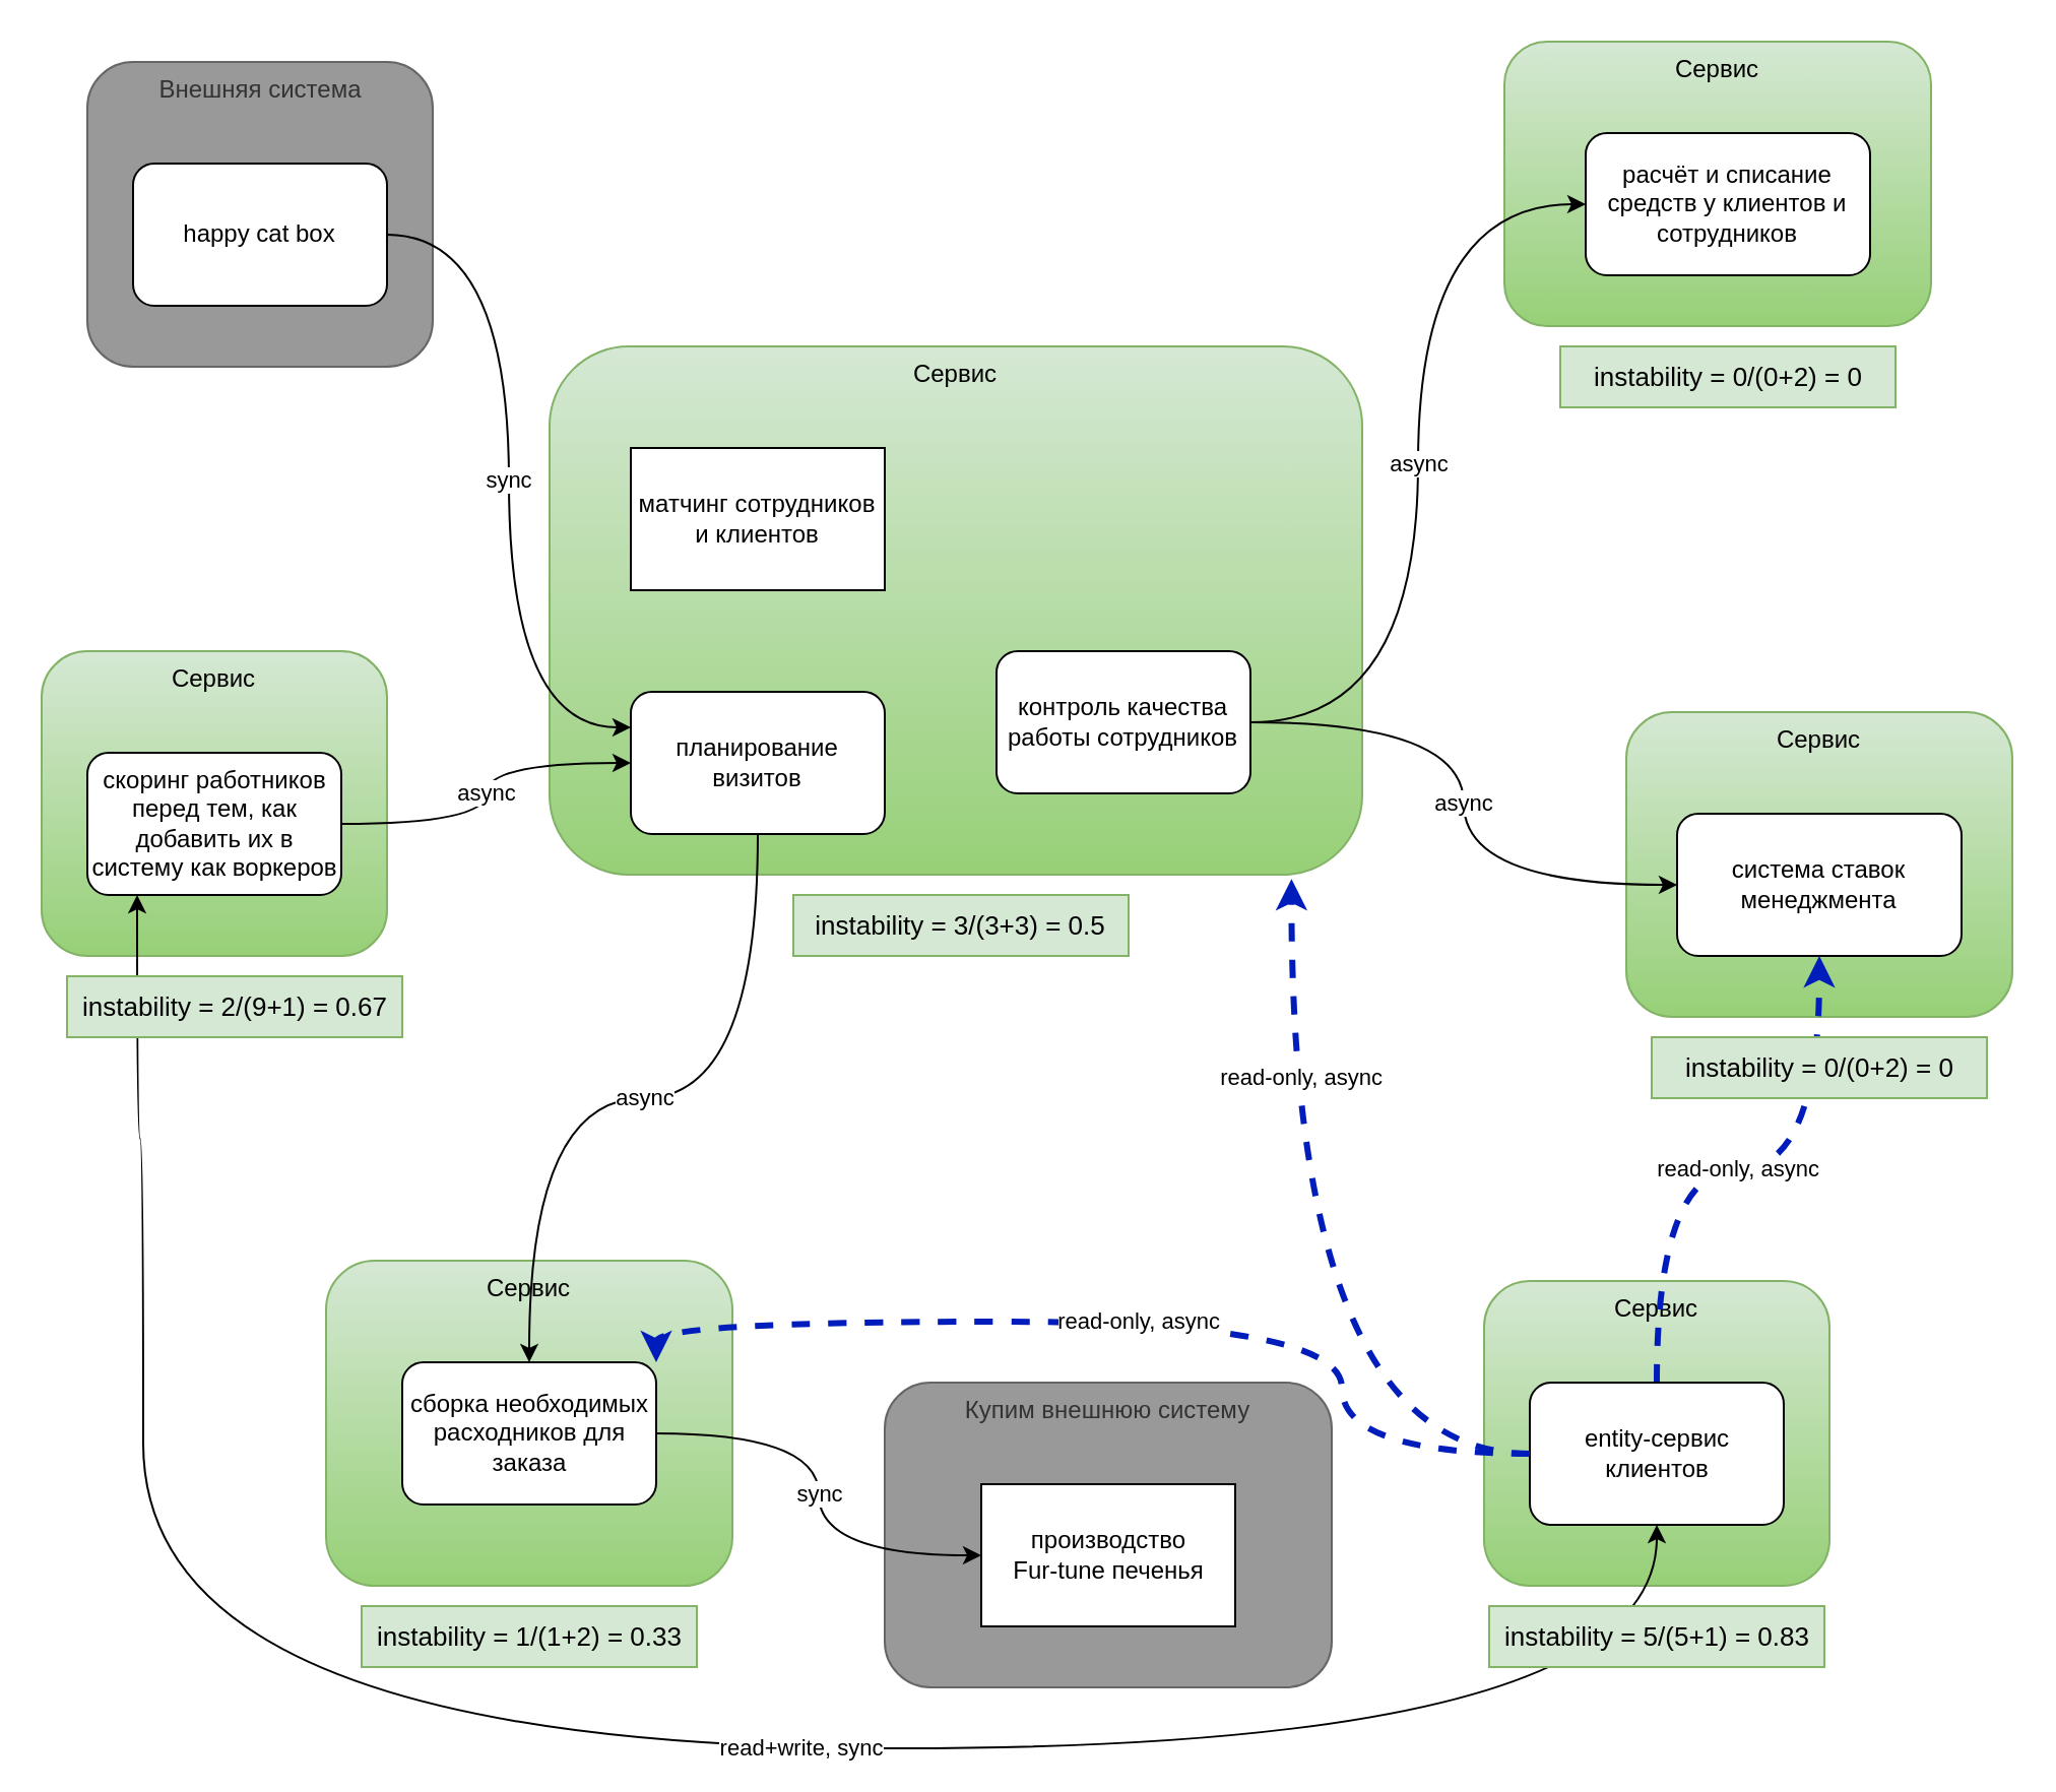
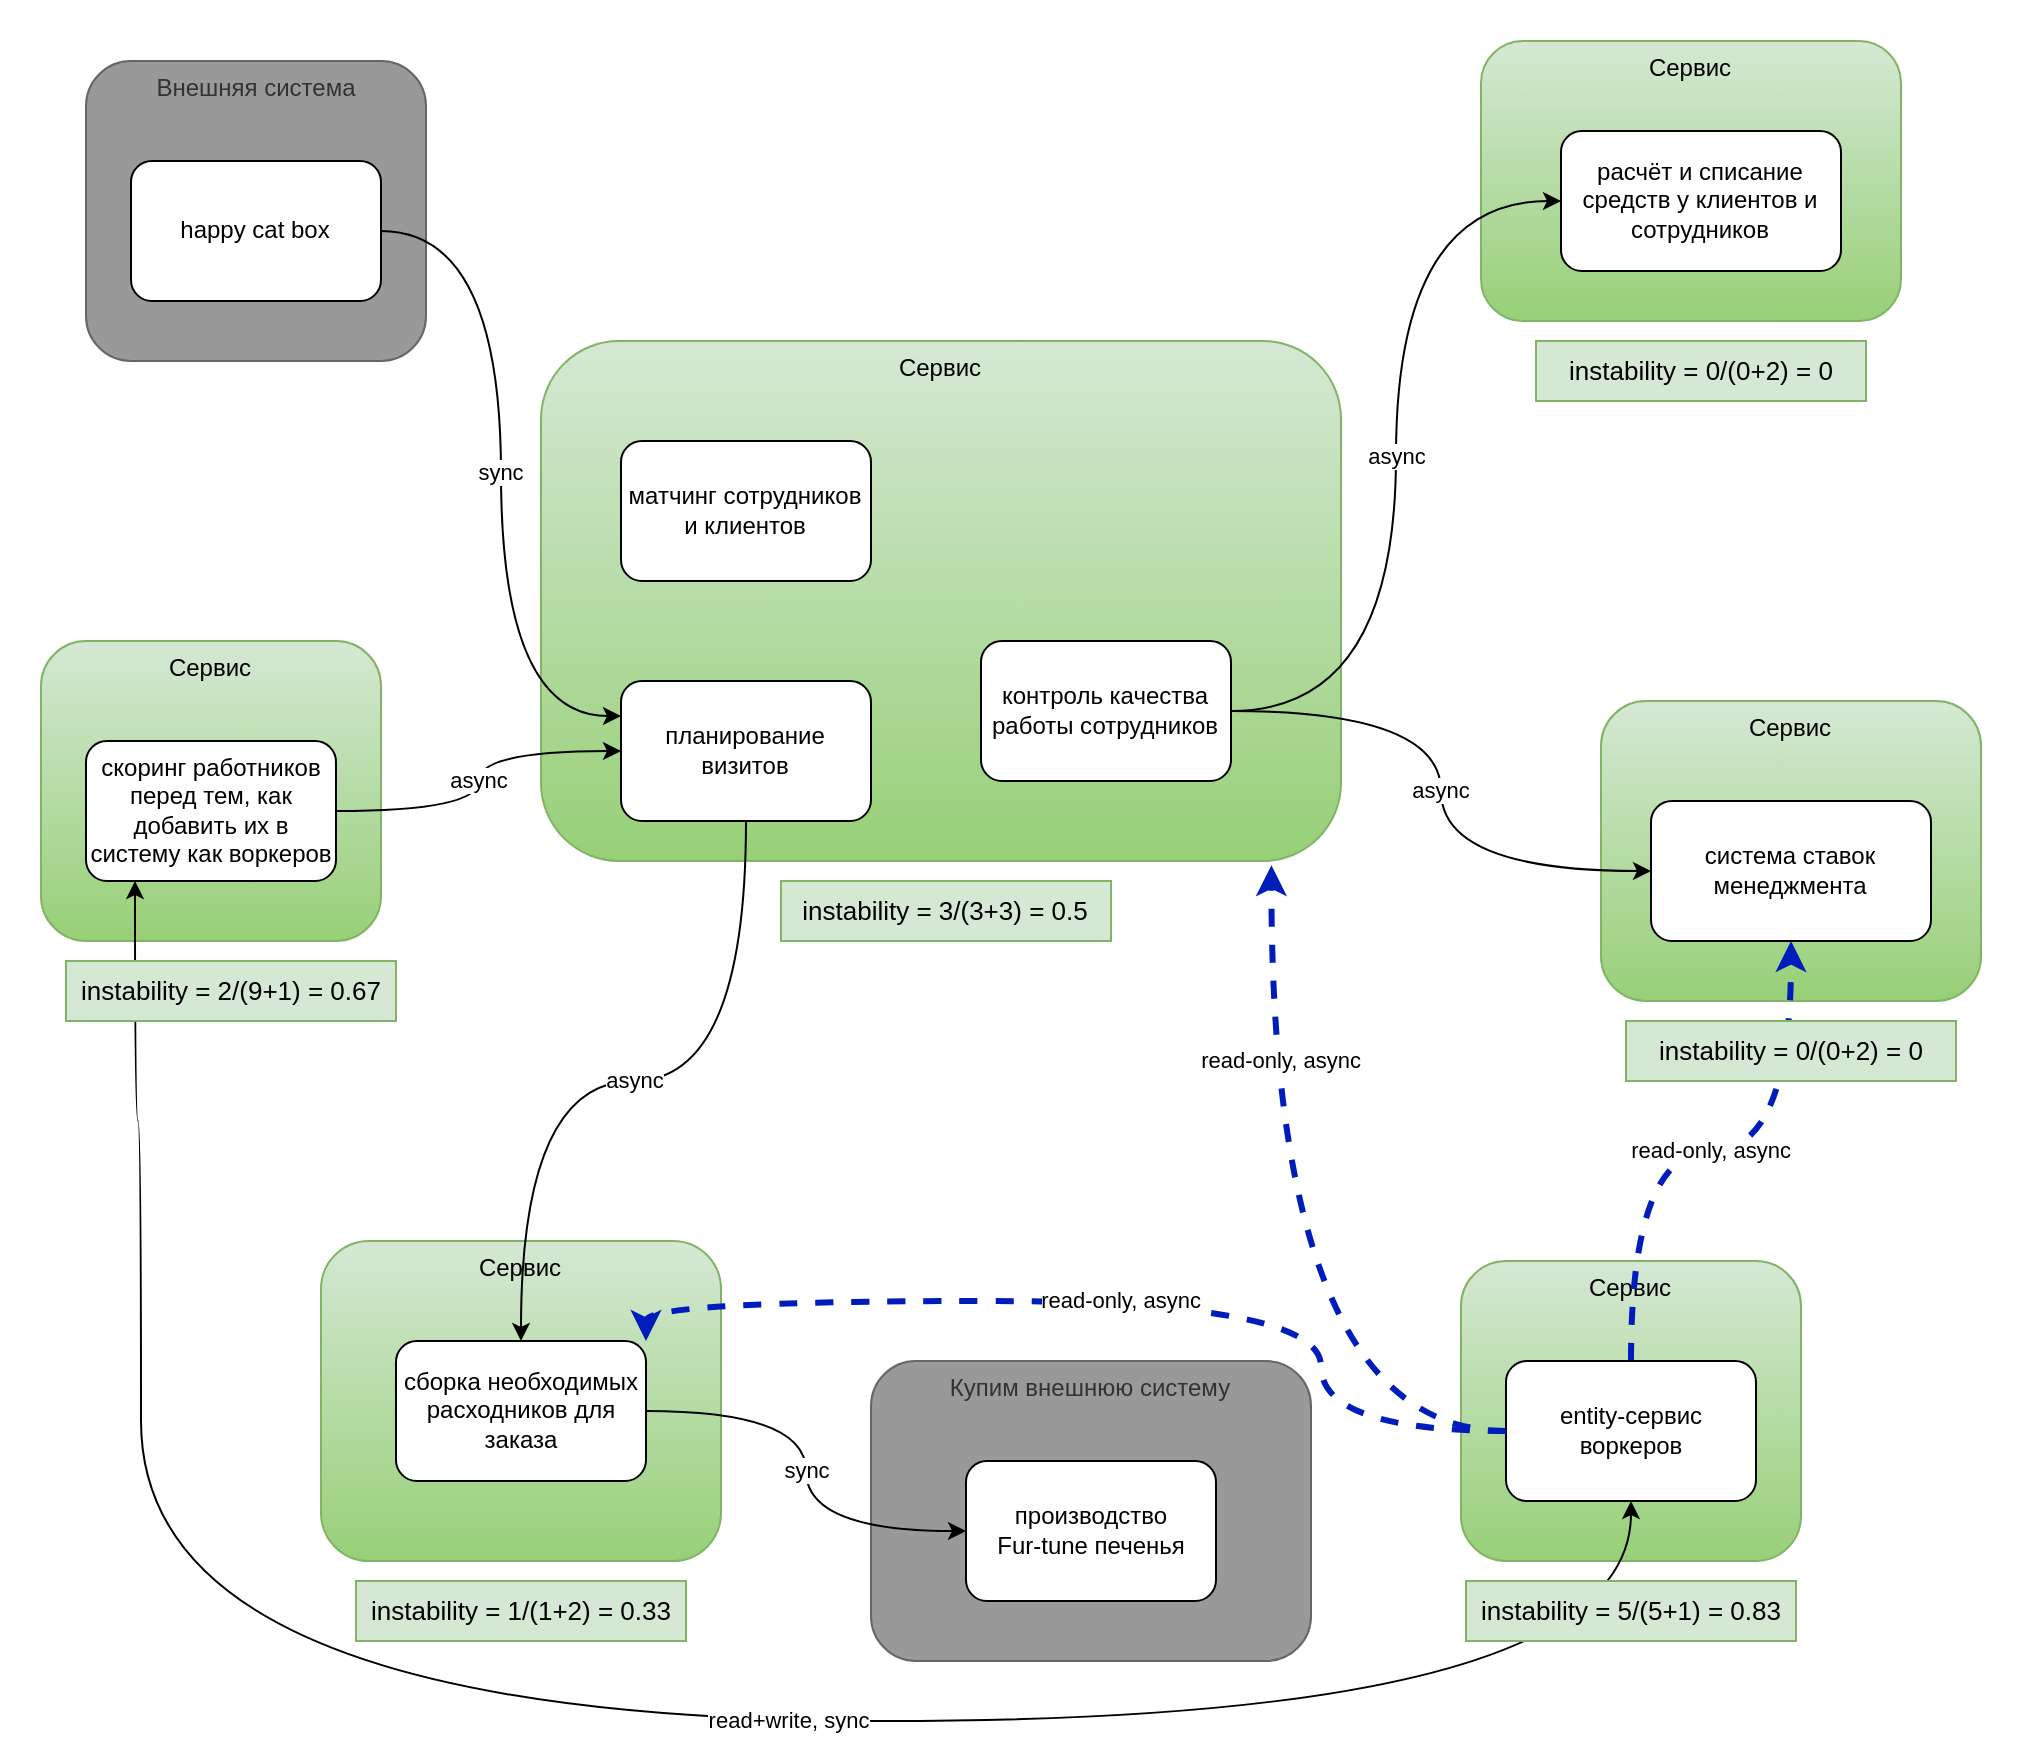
- <mxCell id="21" value="матчинг сотрудников и клиентов" style="whiteSpace=wrap;html=1;rounded=0;" parent="1" vertex="1"><mxGeometry x="310" y="220" width="125" height="70" as="geometry" /></mxCell>
+ <mxCell id="21" value="матчинг сотрудников и клиентов" style="rounded=1;whiteSpace=wrap;html=1;" parent="1" vertex="1"><mxGeometry x="310" y="220" width="125" height="70" as="geometry" /></mxCell>
- <mxCell id="14" value="entity-сервис клиентов" style="rounded=1;whiteSpace=wrap;html=1;" parent="1" vertex="1"><mxGeometry x="752.5" y="680" width="125" height="70" as="geometry" /></mxCell>
+ <mxCell id="14" value="entity-сервис воркеров" style="rounded=1;whiteSpace=wrap;html=1;" parent="1" vertex="1"><mxGeometry x="752.5" y="680" width="125" height="70" as="geometry" /></mxCell>
- <mxCell id="15" value="производство&lt;div&gt;Fur-tune печенья&lt;/div&gt;" style="whiteSpace=wrap;html=1;rounded=0;" parent="1" vertex="1"><mxGeometry x="482.5" y="730" width="125" height="70" as="geometry" /></mxCell>
+ <mxCell id="15" value="производство&lt;div&gt;Fur-tune печенья&lt;/div&gt;" style="rounded=1;whiteSpace=wrap;html=1;" parent="1" vertex="1"><mxGeometry x="482.5" y="730" width="125" height="70" as="geometry" /></mxCell>
